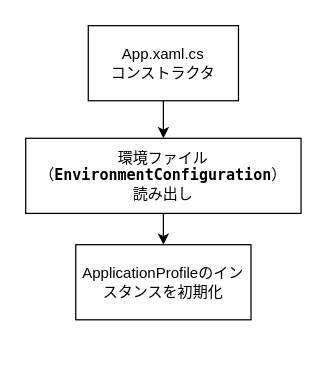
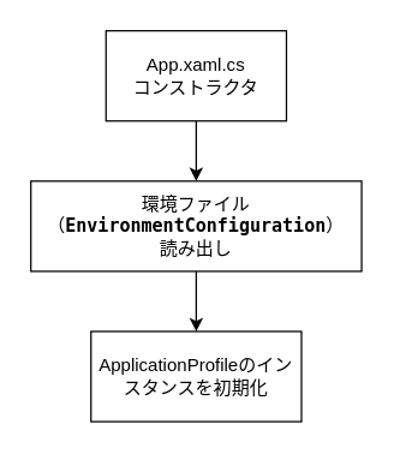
- <mxCell id="5" value="環境ファイル（&lt;strong&gt;&lt;code&gt;EnvironmentConfiguration&lt;/code&gt;&lt;/strong&gt;）&lt;br&gt;読み出し" style="rounded=0;whiteSpace=wrap;html=1;" vertex="1" parent="1"><mxGeometry x="20" y="110" width="220" height="60" as="geometry" /></mxCell>
+ <mxCell id="5" value="環境ファイル（&lt;strong&gt;&lt;code&gt;EnvironmentConfiguration&lt;/code&gt;&lt;/strong&gt;）&lt;br&gt;読み出し" style="rounded=0;whiteSpace=wrap;html=1;" vertex="1" parent="1"><mxGeometry x="20" y="120" width="220" height="60" as="geometry" /></mxCell>
- <mxCell id="6" value="ApplicationProfileのインスタンスを初期化" style="rounded=0;whiteSpace=wrap;html=1;" vertex="1" parent="1"><mxGeometry x="60" y="195" width="140" height="60" as="geometry" /></mxCell>
+ <mxCell id="6" value="ApplicationProfileのインスタンスを初期化" style="rounded=0;whiteSpace=wrap;html=1;" vertex="1" parent="1"><mxGeometry x="60" y="220" width="140" height="60" as="geometry" /></mxCell>
